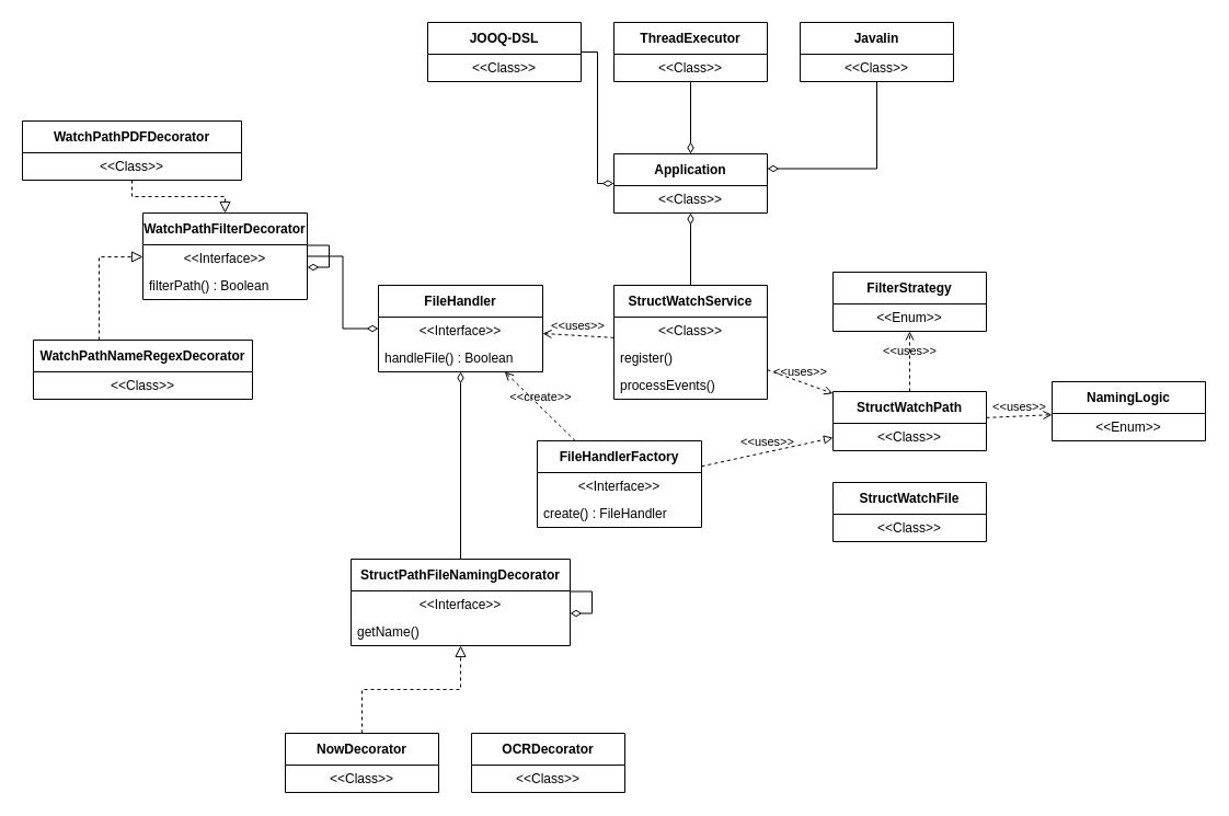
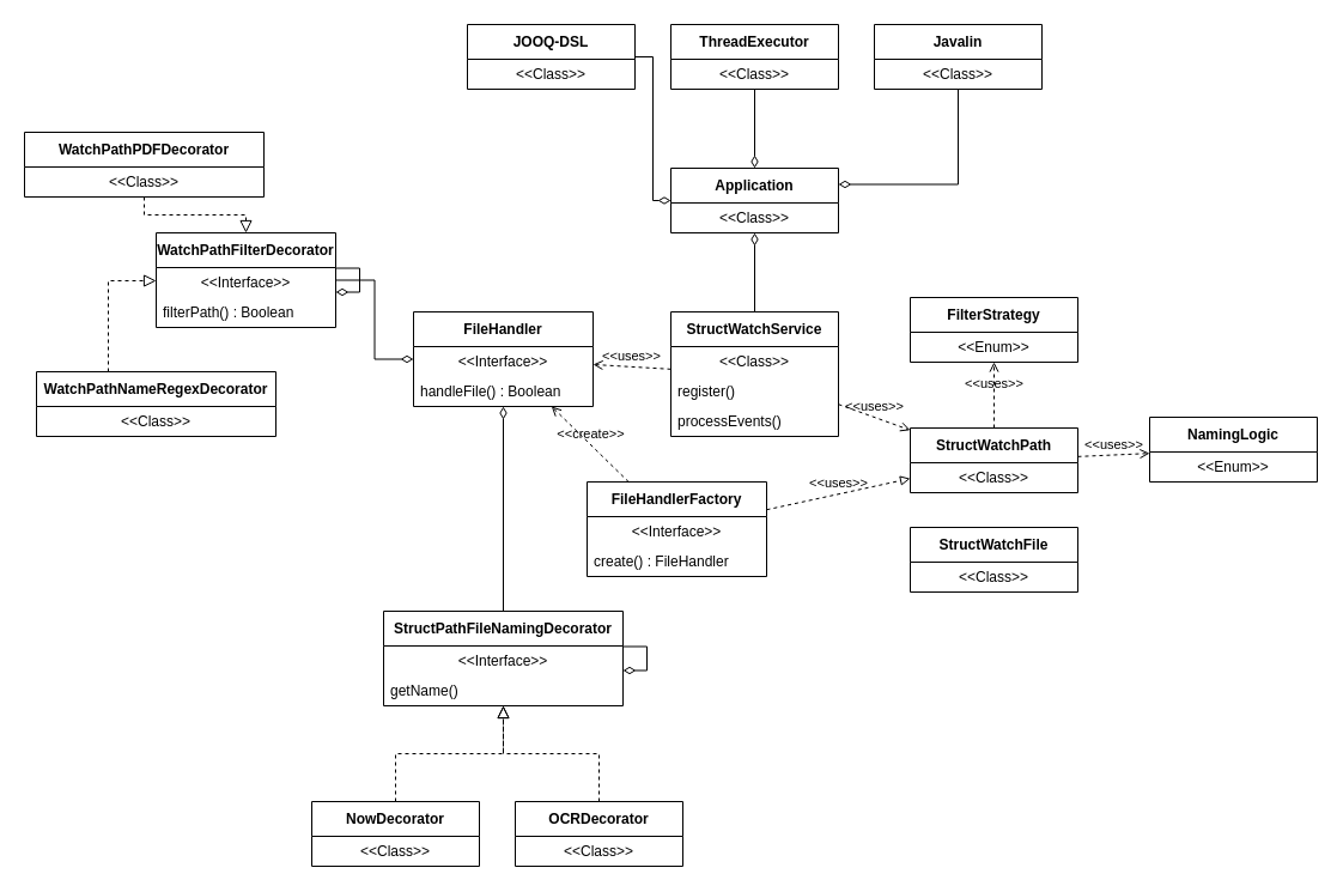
+ <mxCell id="53" value="" style="endArrow=block;startArrow=none;endFill=0;startFill=0;endSize=8;html=1;verticalAlign=bottom;dashed=1;labelBackgroundColor=none;rounded=0;edgeStyle=orthogonalEdgeStyle;" edge="1" parent="1" source="30" target="18"><mxGeometry width="160" relative="1" as="geometry"><mxPoint x="340" y="679" as="sourcePoint" /><mxPoint x="430" y="599" as="targetPoint" /></mxGeometry></mxCell>
